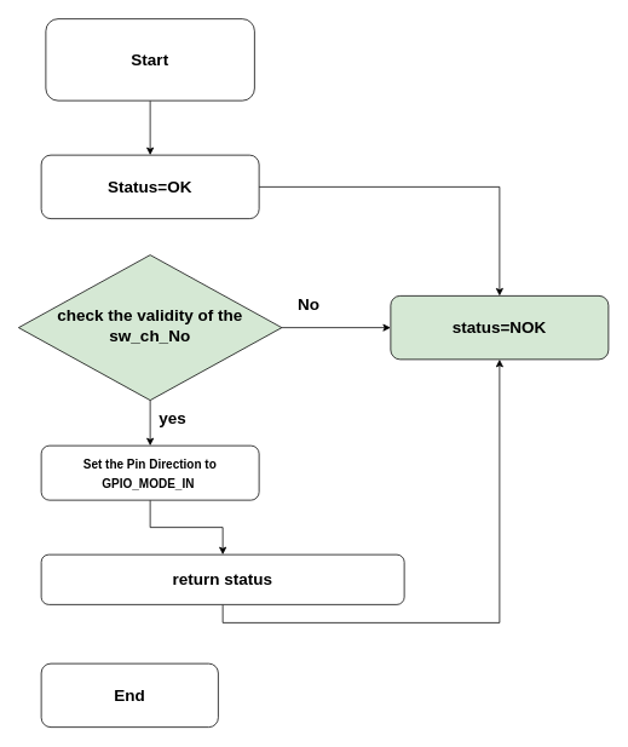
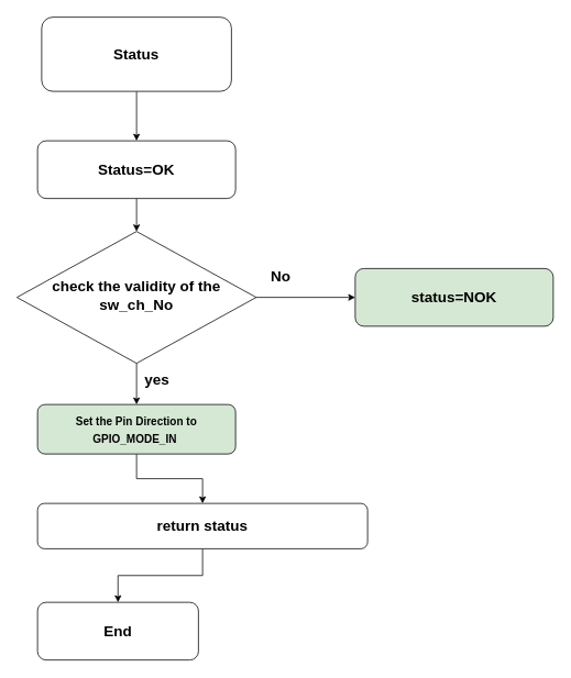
- <mxCell id="3" value="&lt;h2&gt;Start&lt;/h2&gt;" style="rounded=1;whiteSpace=wrap;html=1;fontSize=12;glass=0;strokeWidth=1;shadow=0;" vertex="1" parent="1"><mxGeometry x="50" y="20" width="230" height="90" as="geometry" /></mxCell>
+ <mxCell id="3" value="&lt;h2&gt;Status&lt;/h2&gt;" style="rounded=1;whiteSpace=wrap;html=1;fontSize=12;glass=0;strokeWidth=1;shadow=0;" vertex="1" parent="1"><mxGeometry x="50" y="20" width="230" height="90" as="geometry" /></mxCell>
- <mxCell id="15" value="" style="edgeStyle=orthogonalEdgeStyle;rounded=0;orthogonalLoop=1;jettySize=auto;html=1;fontColor=#FFFFFF;" edge="1" parent="1" source="16" target="13"><mxGeometry relative="1" as="geometry" /></mxCell>
+ <mxCell id="15" value="" style="edgeStyle=orthogonalEdgeStyle;rounded=0;orthogonalLoop=1;jettySize=auto;html=1;fontColor=#FFFFFF;" edge="1" parent="1" source="16" target="6"><mxGeometry relative="1" as="geometry" /></mxCell>
- <mxCell id="6" value="&lt;h2&gt;check the validity of the sw_ch_No&lt;/h2&gt;" style="rhombus;whiteSpace=wrap;html=1;shadow=0;fontFamily=Helvetica;fontSize=12;align=center;strokeWidth=1;spacing=6;spacingTop=-4;fillColor=#d5e8d4;" vertex="1" parent="1"><mxGeometry x="20" y="280" width="290" height="160" as="geometry" /></mxCell>
+ <mxCell id="6" value="&lt;h2&gt;check the validity of the sw_ch_No&lt;/h2&gt;" style="rhombus;whiteSpace=wrap;html=1;shadow=0;fontFamily=Helvetica;fontSize=12;align=center;strokeWidth=1;spacing=6;spacingTop=-4;" vertex="1" parent="1"><mxGeometry x="20" y="280" width="290" height="160" as="geometry" /></mxCell>
- <mxCell id="8" value="&lt;h2&gt;&lt;span style=&quot;font-size: 10pt&quot;&gt;Set the Pin Direction to GPIO_MODE_IN&amp;nbsp;&lt;/span&gt;&lt;/h2&gt;" style="rounded=1;whiteSpace=wrap;html=1;fontSize=12;glass=0;strokeWidth=1;shadow=0;" vertex="1" parent="1"><mxGeometry x="45" y="490" width="240" height="60" as="geometry" /></mxCell>
+ <mxCell id="8" value="&lt;h2&gt;&lt;span style=&quot;font-size: 10pt&quot;&gt;Set the Pin Direction to GPIO_MODE_IN&amp;nbsp;&lt;/span&gt;&lt;/h2&gt;" style="rounded=1;whiteSpace=wrap;html=1;fontSize=12;glass=0;strokeWidth=1;shadow=0;fillColor=#d5e8d4;" vertex="1" parent="1"><mxGeometry x="45" y="490" width="240" height="60" as="geometry" /></mxCell>
- <mxCell id="9" style="edgeStyle=orthogonalEdgeStyle;rounded=0;orthogonalLoop=1;jettySize=auto;html=1;exitX=0.5;exitY=1;exitDx=0;exitDy=0;fontColor=#FFFFFF;" edge="1" parent="1" source="10" target="13"><mxGeometry relative="1" as="geometry" /></mxCell>
+ <mxCell id="9" style="edgeStyle=orthogonalEdgeStyle;rounded=0;orthogonalLoop=1;jettySize=auto;html=1;exitX=0.5;exitY=1;exitDx=0;exitDy=0;entryX=0.5;entryY=0;entryDx=0;entryDy=0;fontColor=#FFFFFF;" edge="1" parent="1" source="10" target="12"><mxGeometry relative="1" as="geometry" /></mxCell>
